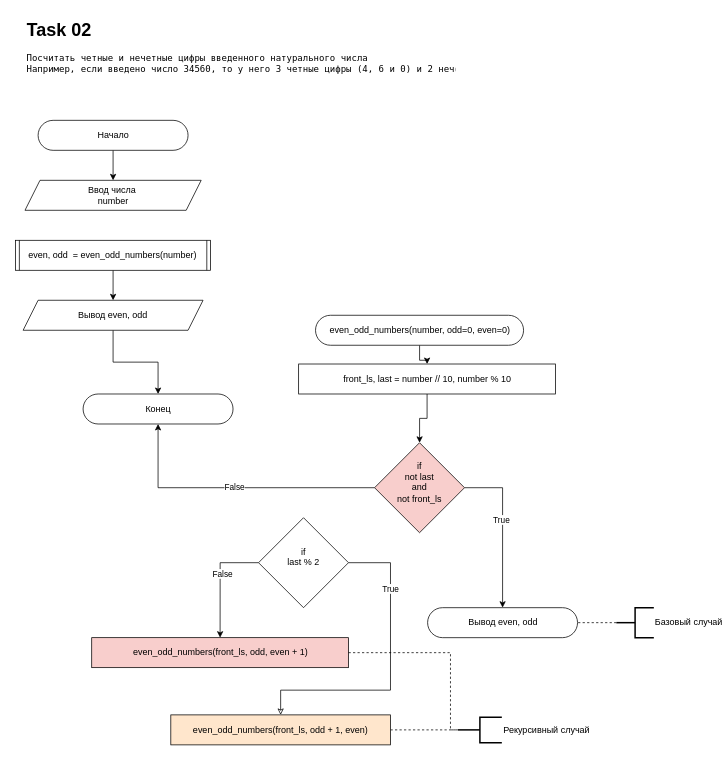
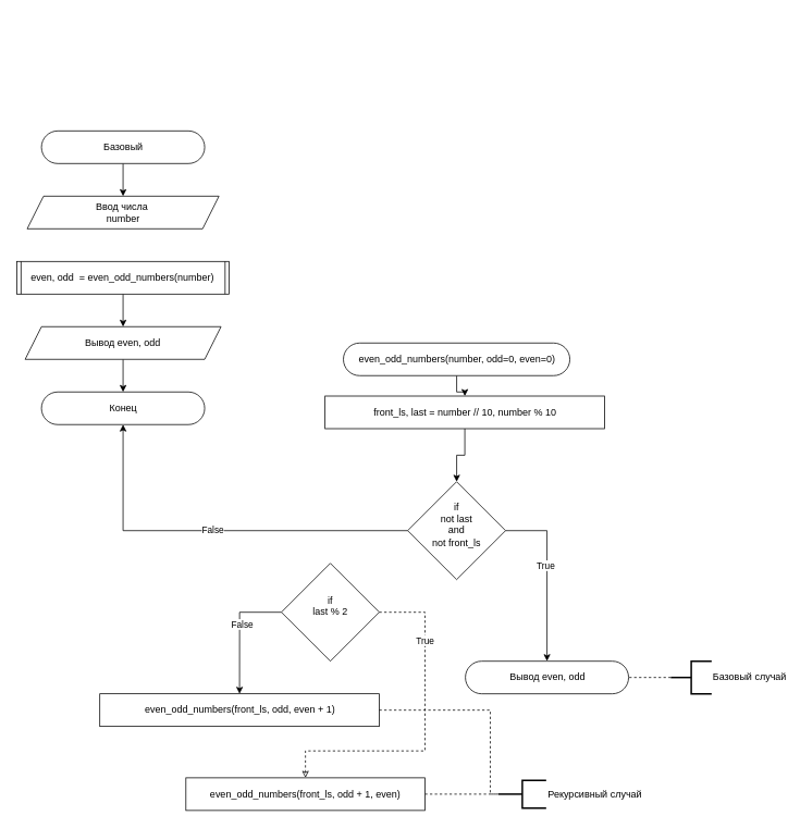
- <mxCell id="7" value="&lt;h1&gt;Task 02&lt;/h1&gt;&lt;pre style=&quot;font-family: &amp;quot;jetbrains mono&amp;quot; , monospace&quot;&gt;&lt;pre style=&quot;font-family: &amp;quot;jetbrains mono&amp;quot; , monospace&quot;&gt;&lt;pre style=&quot;font-family: &amp;quot;jetbrains mono&amp;quot; , monospace&quot;&gt;&lt;pre style=&quot;font-family: &amp;quot;jetbrains mono&amp;quot;, monospace;&quot;&gt;Посчитать четные и нечетные цифры введенного натурального числа&lt;br&gt;Например&lt;span style=&quot;&quot;&gt;, &lt;/span&gt;если введено число &lt;span style=&quot;&quot;&gt;34560&lt;/span&gt;&lt;span style=&quot;&quot;&gt;, &lt;/span&gt;то у него &lt;span style=&quot;&quot;&gt;3 &lt;/span&gt;четные цифры &lt;span style=&quot;&quot;&gt;(&lt;/span&gt;&lt;span style=&quot;&quot;&gt;4&lt;/span&gt;&lt;span style=&quot;&quot;&gt;, &lt;/span&gt;&lt;span style=&quot;&quot;&gt;6 &lt;/span&gt;и &lt;span style=&quot;&quot;&gt;0&lt;/span&gt;&lt;span style=&quot;&quot;&gt;) &lt;/span&gt;и &lt;span style=&quot;&quot;&gt;2 &lt;/span&gt;нечетные &lt;span style=&quot;&quot;&gt;(&lt;/span&gt;&lt;span style=&quot;&quot;&gt;3 &lt;/span&gt;и &lt;span style=&quot;&quot;&gt;5&lt;/span&gt;&lt;span style=&quot;&quot;&gt;)&lt;/span&gt;&lt;/pre&gt;&lt;/pre&gt;&lt;/pre&gt;&lt;/pre&gt;" style="text;html=1;strokeColor=none;fillColor=none;spacing=5;spacingTop=-20;whiteSpace=wrap;overflow=hidden;rounded=0;labelBackgroundColor=none;fontColor=default;" parent="1" vertex="1"><mxGeometry x="30" y="20" width="580" height="130" as="geometry" /></mxCell>
- <mxCell id="3" value="Начало" style="html=1;dashed=0;whitespace=wrap;shape=mxgraph.dfd.start;fontFamily=Helvetica;" parent="1" vertex="1"><mxGeometry x="50" y="160" width="200" height="40" as="geometry" /></mxCell>
+ <mxCell id="3" value="Базовый" style="html=1;dashed=0;whitespace=wrap;shape=mxgraph.dfd.start;fontFamily=Helvetica;" parent="1" vertex="1"><mxGeometry x="50" y="160" width="200" height="40" as="geometry" /></mxCell>
- <mxCell id="8" value="Конец" style="html=1;dashed=0;whitespace=wrap;shape=mxgraph.dfd.start;fontFamily=Helvetica;" parent="1" vertex="1"><mxGeometry x="110" y="525" width="200" height="40" as="geometry" /></mxCell>
+ <mxCell id="8" value="Конец" style="html=1;dashed=0;whitespace=wrap;shape=mxgraph.dfd.start;fontFamily=Helvetica;" parent="1" vertex="1"><mxGeometry x="50" y="480" width="200" height="40" as="geometry" /></mxCell>
- <mxCell id="17" value="if&#10;not last&#10;and&#10;not front_ls&#10;" style="rhombus;dashed=0;fontColor=default;labelBackgroundColor=none;whiteSpace=wrap;fillColor=#f8cecc;" parent="1" vertex="1"><mxGeometry x="498.75" y="590" width="120" height="120" as="geometry" /></mxCell>
+ <mxCell id="17" value="if&#10;not last&#10;and&#10;not front_ls&#10;" style="rhombus;dashed=0;fontColor=default;labelBackgroundColor=none;whiteSpace=wrap;" parent="1" vertex="1"><mxGeometry x="498.75" y="590" width="120" height="120" as="geometry" /></mxCell>
- <mxCell id="27" value="even_odd_numbers(front_ls, odd, even + 1)" style="rounded=0;whiteSpace=wrap;labelBackgroundColor=none;fontColor=default;fillColor=#f8cecc;" parent="1" vertex="1"><mxGeometry x="121.5" y="850" width="342.5" height="40" as="geometry" /></mxCell>
+ <mxCell id="27" value="even_odd_numbers(front_ls, odd, even + 1)" style="rounded=0;whiteSpace=wrap;labelBackgroundColor=none;fontColor=default;" parent="1" vertex="1"><mxGeometry x="121.5" y="850" width="342.5" height="40" as="geometry" /></mxCell>
- <mxCell id="22" style="edgeStyle=orthogonalEdgeStyle;rounded=0;orthogonalLoop=1;jettySize=auto;html=0;entryX=0.5;entryY=0;entryDx=0;entryDy=0;fontColor=default;endArrow=classic;endFill=0;exitX=1;exitY=0.5;exitDx=0;exitDy=0;" edge="1" parent="1" source="24" target="26"><mxGeometry relative="1" as="geometry"><Array as="points"><mxPoint x="520" y="750" /><mxPoint x="520" y="920" /><mxPoint x="374" y="920" /></Array></mxGeometry></mxCell>
+ <mxCell id="22" style="edgeStyle=orthogonalEdgeStyle;rounded=0;orthogonalLoop=1;jettySize=auto;html=0;entryX=0.5;entryY=0;entryDx=0;entryDy=0;fontColor=default;endArrow=classic;endFill=0;exitX=1;exitY=0.5;exitDx=0;exitDy=0;dashed=1;" edge="1" parent="1" source="24" target="26"><mxGeometry relative="1" as="geometry"><Array as="points"><mxPoint x="520" y="750" /><mxPoint x="520" y="920" /><mxPoint x="374" y="920" /></Array></mxGeometry></mxCell>
- <mxCell id="26" value="even_odd_numbers(front_ls, odd + 1, even)" style="rounded=0;whiteSpace=wrap;labelBackgroundColor=none;fontColor=default;fillColor=#ffe6cc;" parent="1" vertex="1"><mxGeometry x="227" y="953" width="293" height="40" as="geometry" /></mxCell>
+ <mxCell id="26" value="even_odd_numbers(front_ls, odd + 1, even)" style="rounded=0;whiteSpace=wrap;labelBackgroundColor=none;fontColor=default;" parent="1" vertex="1"><mxGeometry x="227" y="953" width="293" height="40" as="geometry" /></mxCell>
